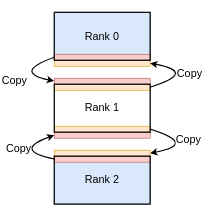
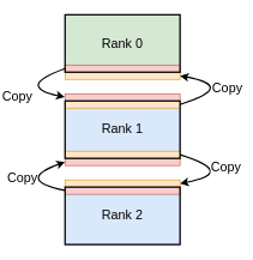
- <mxCell id="2" value="Rank 0" style="rounded=0;whiteSpace=wrap;html=1;strokeWidth=1;fillColor=#dae8fc;fontSize=18;align=center;strokeColor=#6c8ebf;" vertex="1" parent="1"><mxGeometry x="90" y="20" width="160" height="80" as="geometry" /></mxCell>
+ <mxCell id="2" value="Rank 0" style="rounded=0;whiteSpace=wrap;html=1;strokeWidth=1;fillColor=#d5e8d4;fontSize=18;align=center;strokeColor=#6c8ebf;" vertex="1" parent="1"><mxGeometry x="90" y="20" width="160" height="80" as="geometry" /></mxCell>
- <mxCell id="3" value="Rank 1" style="rounded=0;whiteSpace=wrap;html=1;strokeWidth=1;fillColor=#ffffff;fontSize=18;align=center;strokeColor=#6c8ebf;" vertex="1" parent="1"><mxGeometry x="90" y="140" width="160" height="80" as="geometry" /></mxCell>
+ <mxCell id="3" value="Rank 1" style="rounded=0;whiteSpace=wrap;html=1;strokeWidth=1;fillColor=#dae8fc;fontSize=18;align=center;strokeColor=#6c8ebf;" vertex="1" parent="1"><mxGeometry x="90" y="140" width="160" height="80" as="geometry" /></mxCell>
